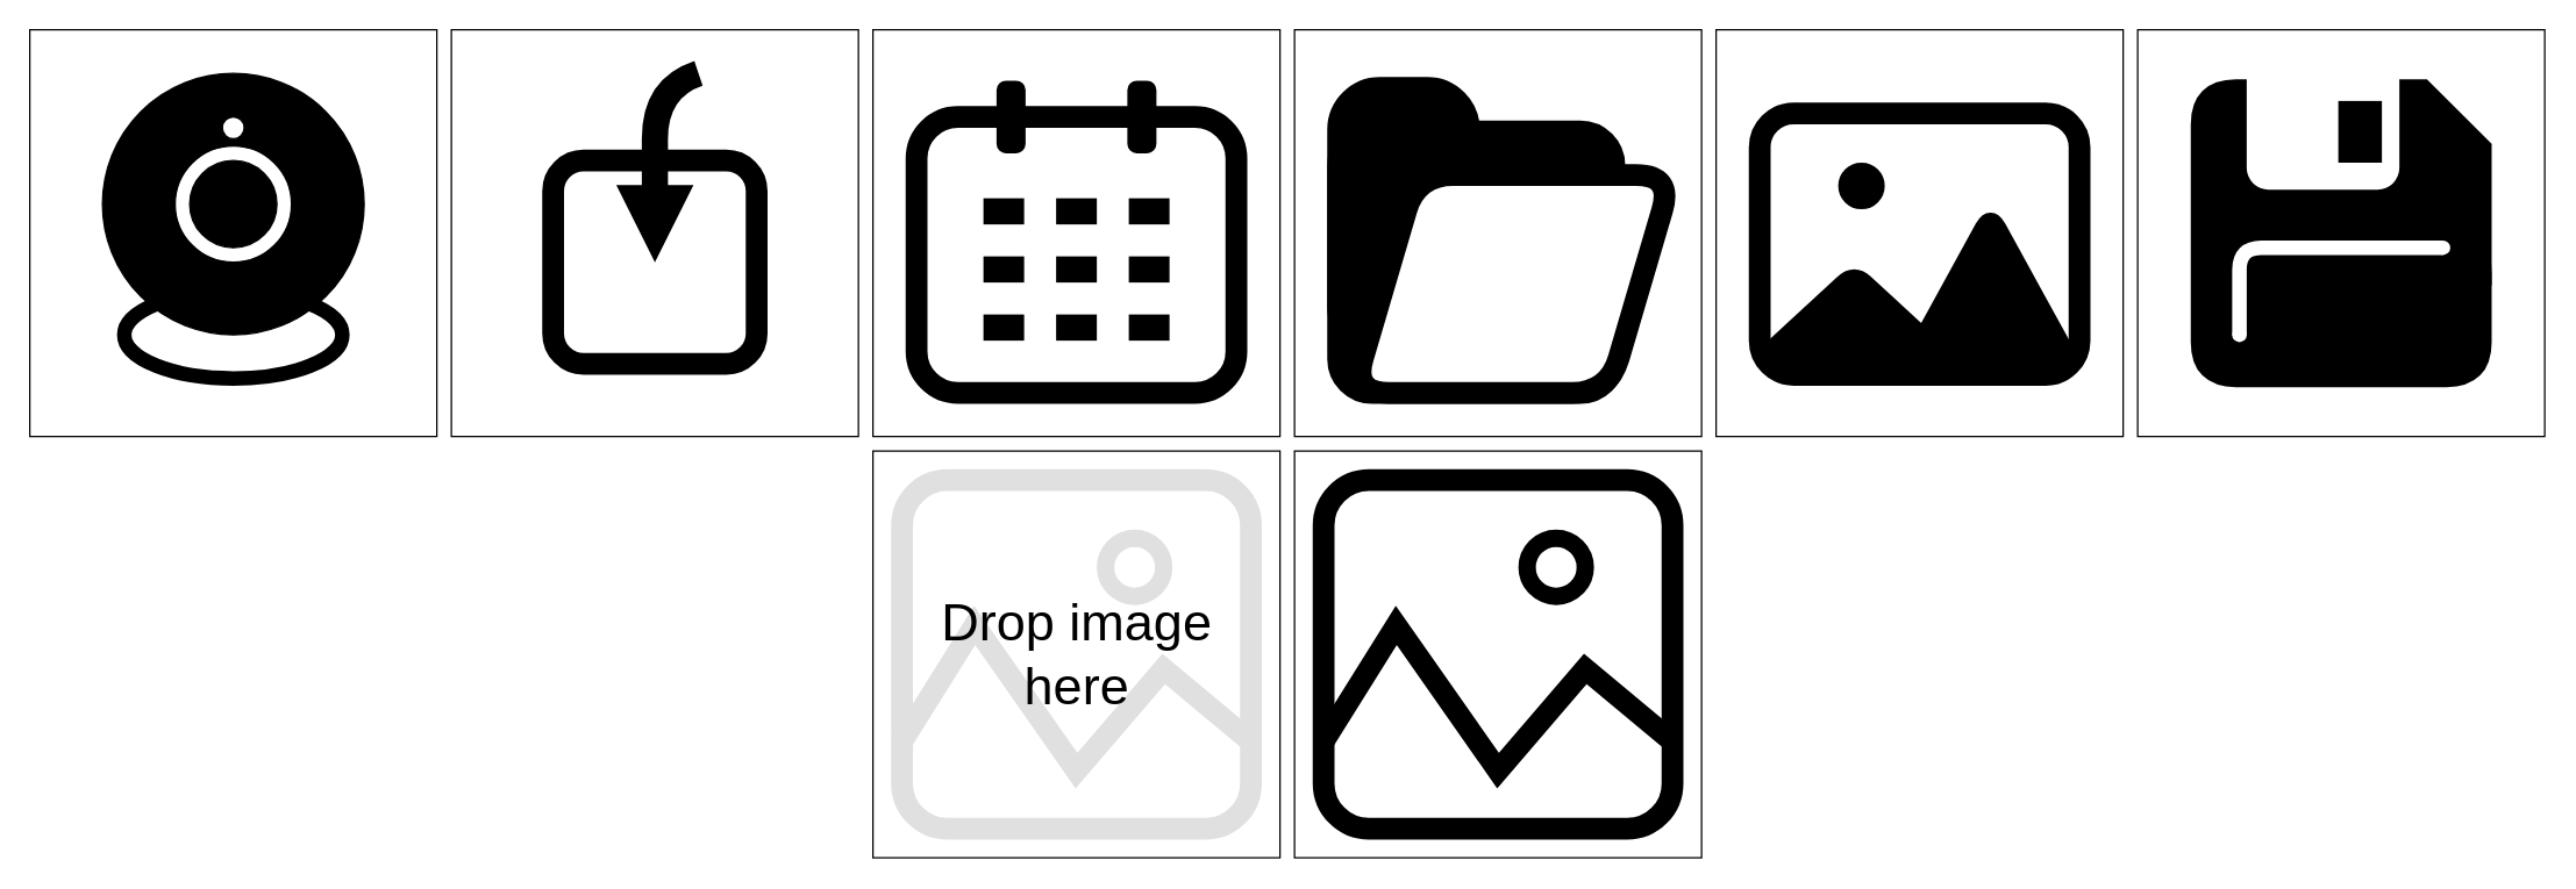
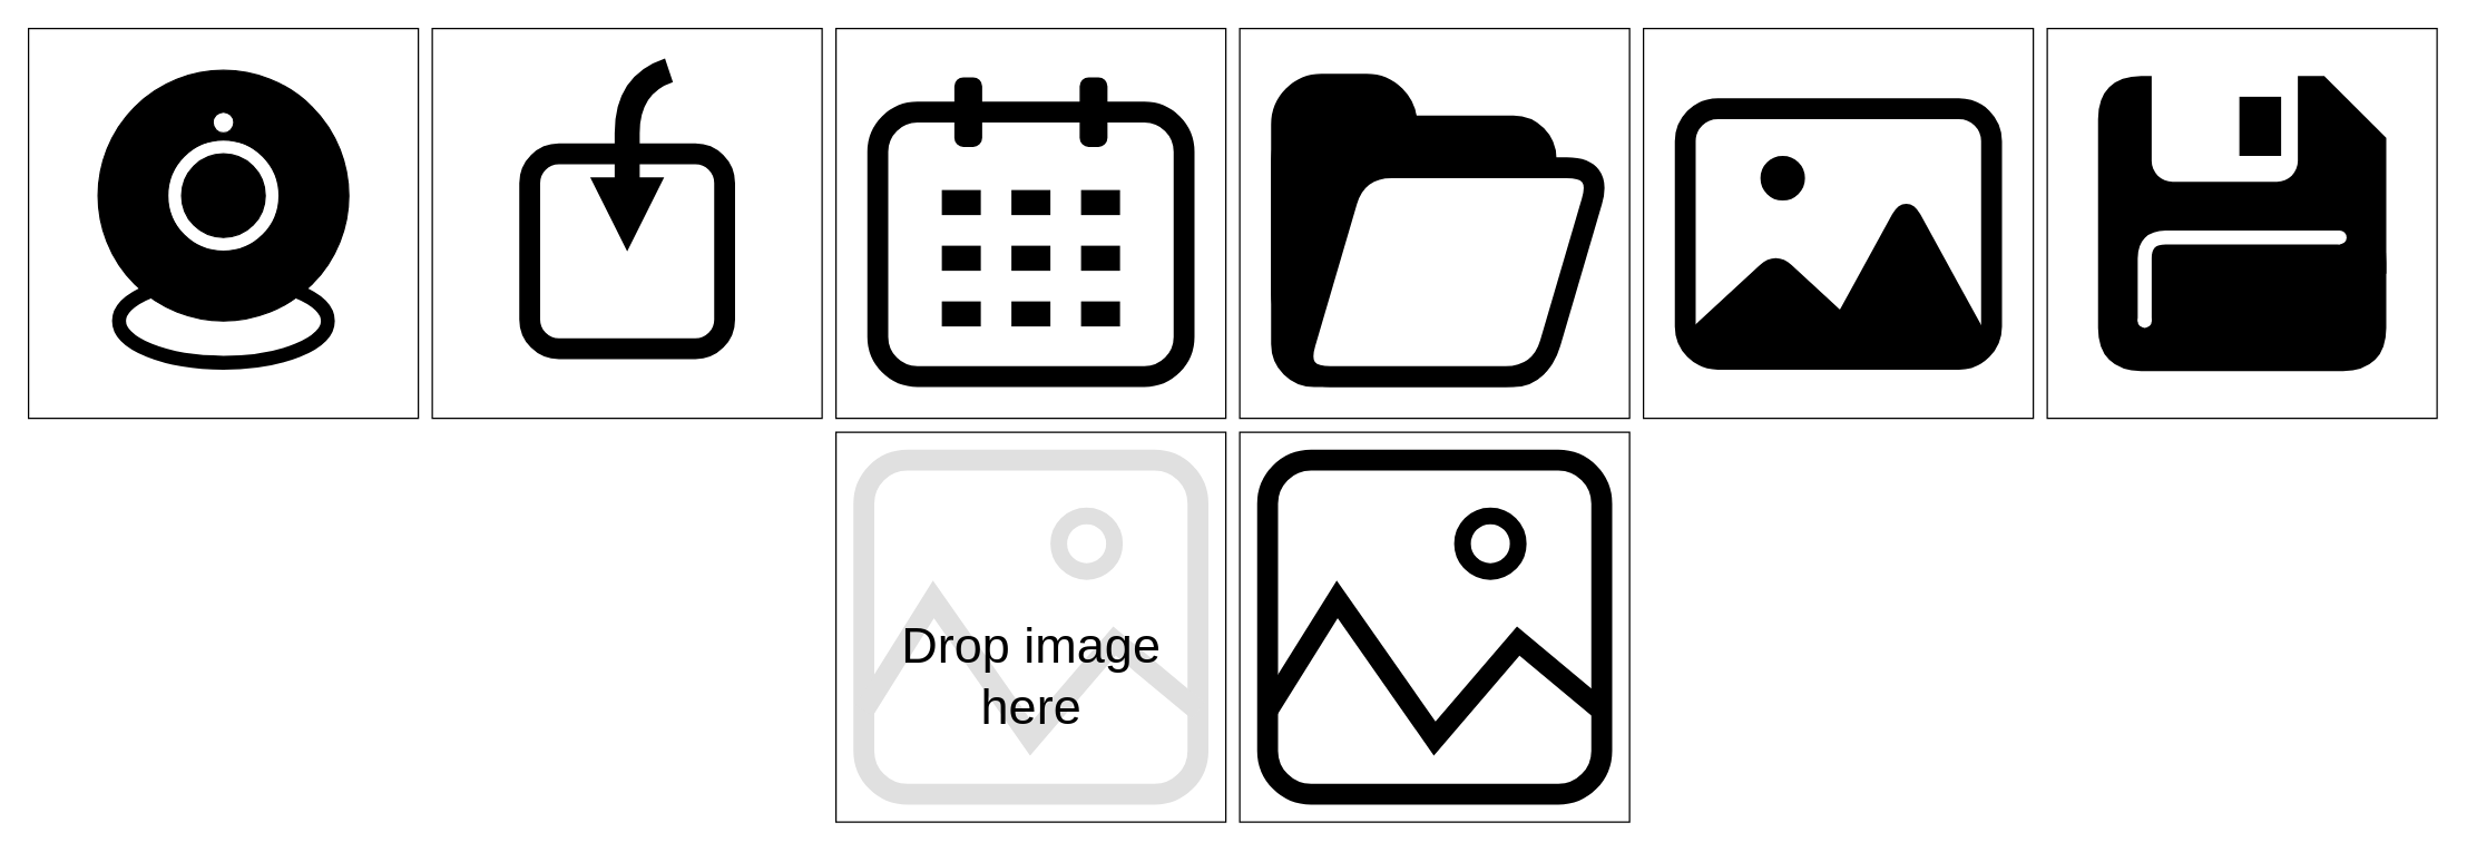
- <mxCell id="49" value="&lt;font style=&quot;font-size: 36px&quot;&gt;Drop image&lt;br&gt;here&lt;/font&gt;" style="text;html=1;align=center;verticalAlign=middle;resizable=0;points=[];autosize=1;" vertex="1" parent="1"><mxGeometry x="640" y="425" width="200" height="50" as="geometry" /></mxCell>
+ <mxCell id="49" value="&lt;font style=&quot;font-size: 36px&quot;&gt;Drop image&lt;br&gt;here&lt;/font&gt;" style="text;html=1;align=center;verticalAlign=middle;resizable=0;points=[];autosize=1;" vertex="1" parent="1"><mxGeometry x="640" y="460" width="200" height="50" as="geometry" /></mxCell>
